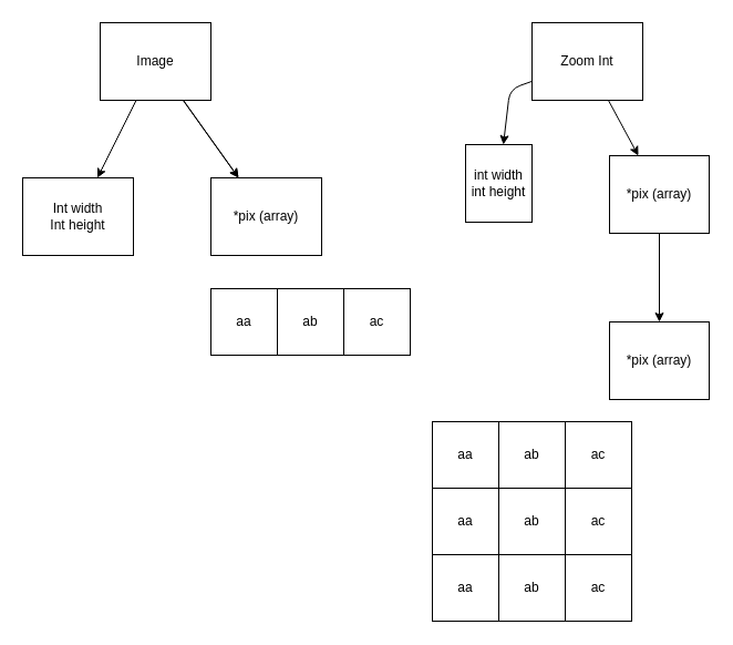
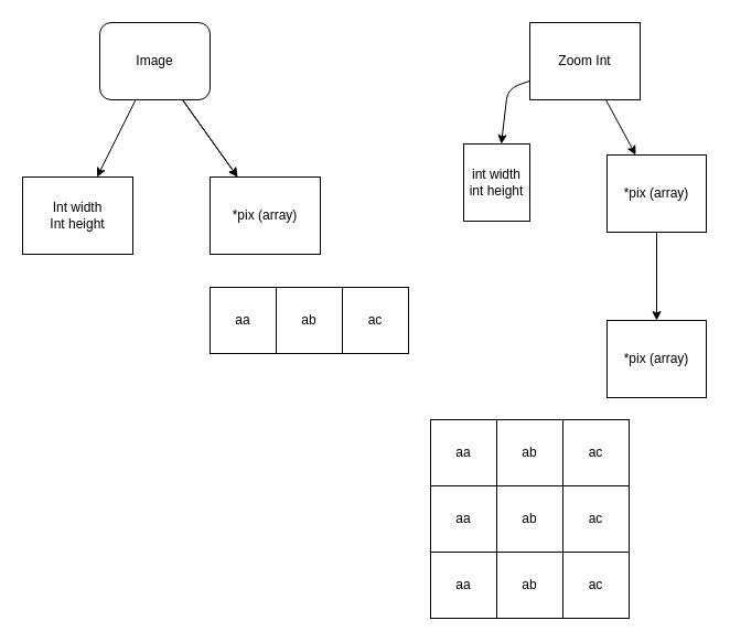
- <mxCell id="5" value="Image" style="rounded=0;whiteSpace=wrap;html=1;" vertex="1" parent="1"><mxGeometry x="90" y="20" width="100" height="70" as="geometry" /></mxCell>
+ <mxCell id="5" value="Image" style="whiteSpace=wrap;html=1;rounded=1;" vertex="1" parent="1"><mxGeometry x="90" y="20" width="100" height="70" as="geometry" /></mxCell>
